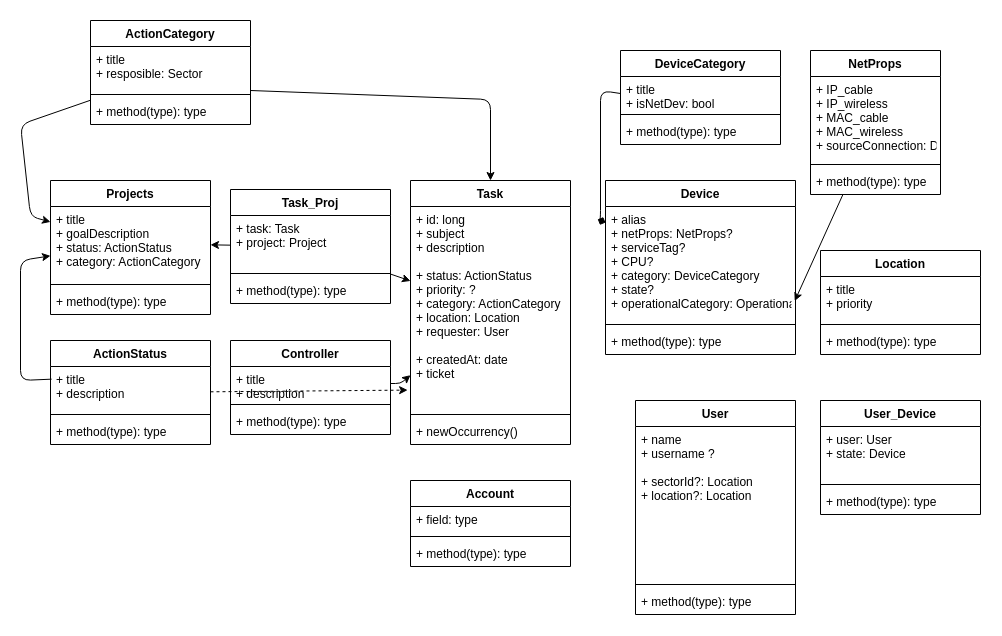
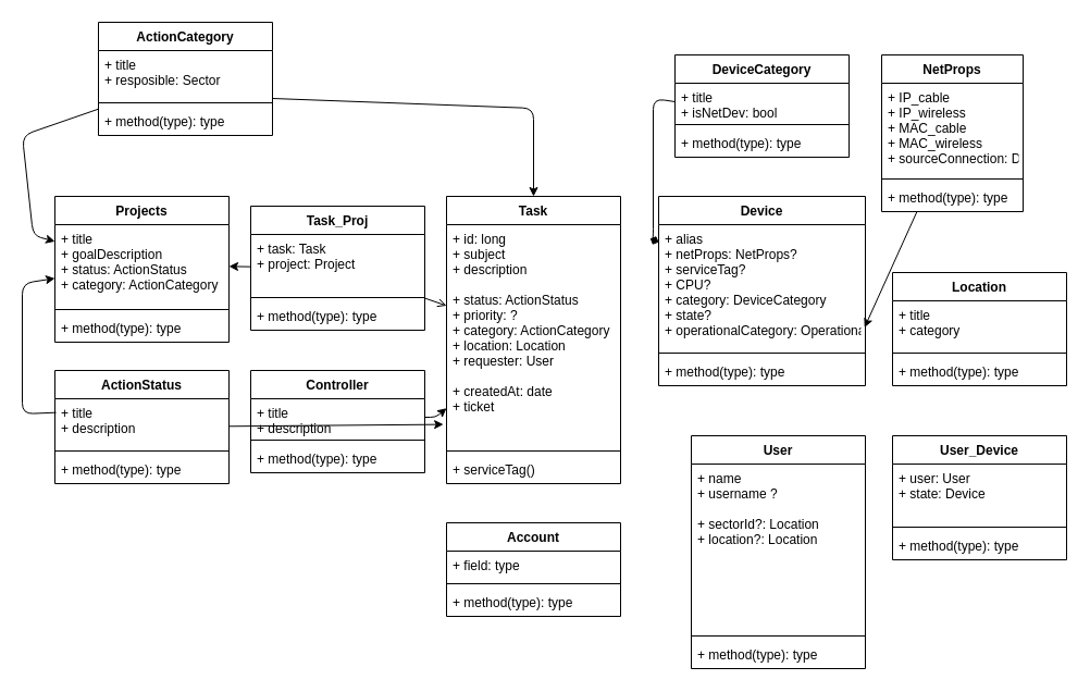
- <mxCell id="28" style="edgeStyle=none;html=1;" edge="1" parent="1" source="30" target="3"><mxGeometry relative="1" as="geometry" /></mxCell>
+ <mxCell id="28" style="edgeStyle=none;html=1;endArrow=open;" edge="1" parent="1" source="30" target="3"><mxGeometry relative="1" as="geometry" /></mxCell>
- <mxCell id="11" value="+ title&#10;+ priority" style="text;strokeColor=none;fillColor=none;align=left;verticalAlign=top;spacingLeft=4;spacingRight=4;overflow=hidden;rotatable=0;points=[[0,0.5],[1,0.5]];portConstraint=eastwest;" vertex="1" parent="10"><mxGeometry y="26" width="160" height="44" as="geometry" /></mxCell>
+ <mxCell id="11" value="+ title&#10;+ category" style="text;strokeColor=none;fillColor=none;align=left;verticalAlign=top;spacingLeft=4;spacingRight=4;overflow=hidden;rotatable=0;points=[[0,0.5],[1,0.5]];portConstraint=eastwest;" vertex="1" parent="10"><mxGeometry y="26" width="160" height="44" as="geometry" /></mxCell>
- <mxCell id="44" style="edgeStyle=none;html=1;entryX=-0.018;entryY=0.9;entryDx=0;entryDy=0;entryPerimeter=0;dashed=1;" edge="1" parent="43" source="45" target="3"><mxGeometry relative="1" as="geometry" /></mxCell>
+ <mxCell id="44" style="edgeStyle=none;html=1;entryX=-0.018;entryY=0.9;entryDx=0;entryDy=0;entryPerimeter=0;" edge="1" parent="43" source="45" target="3"><mxGeometry relative="1" as="geometry" /></mxCell>
- <mxCell id="5" value="+ newOccurrency()" style="text;strokeColor=none;fillColor=none;align=left;verticalAlign=top;spacingLeft=4;spacingRight=4;overflow=hidden;rotatable=0;points=[[0,0.5],[1,0.5]];portConstraint=eastwest;" parent="2" vertex="1"><mxGeometry y="238" width="160" height="26" as="geometry" /></mxCell>
+ <mxCell id="5" value="+ serviceTag()" style="text;strokeColor=none;fillColor=none;align=left;verticalAlign=top;spacingLeft=4;spacingRight=4;overflow=hidden;rotatable=0;points=[[0,0.5],[1,0.5]];portConstraint=eastwest;" parent="2" vertex="1"><mxGeometry y="238" width="160" height="26" as="geometry" /></mxCell>
